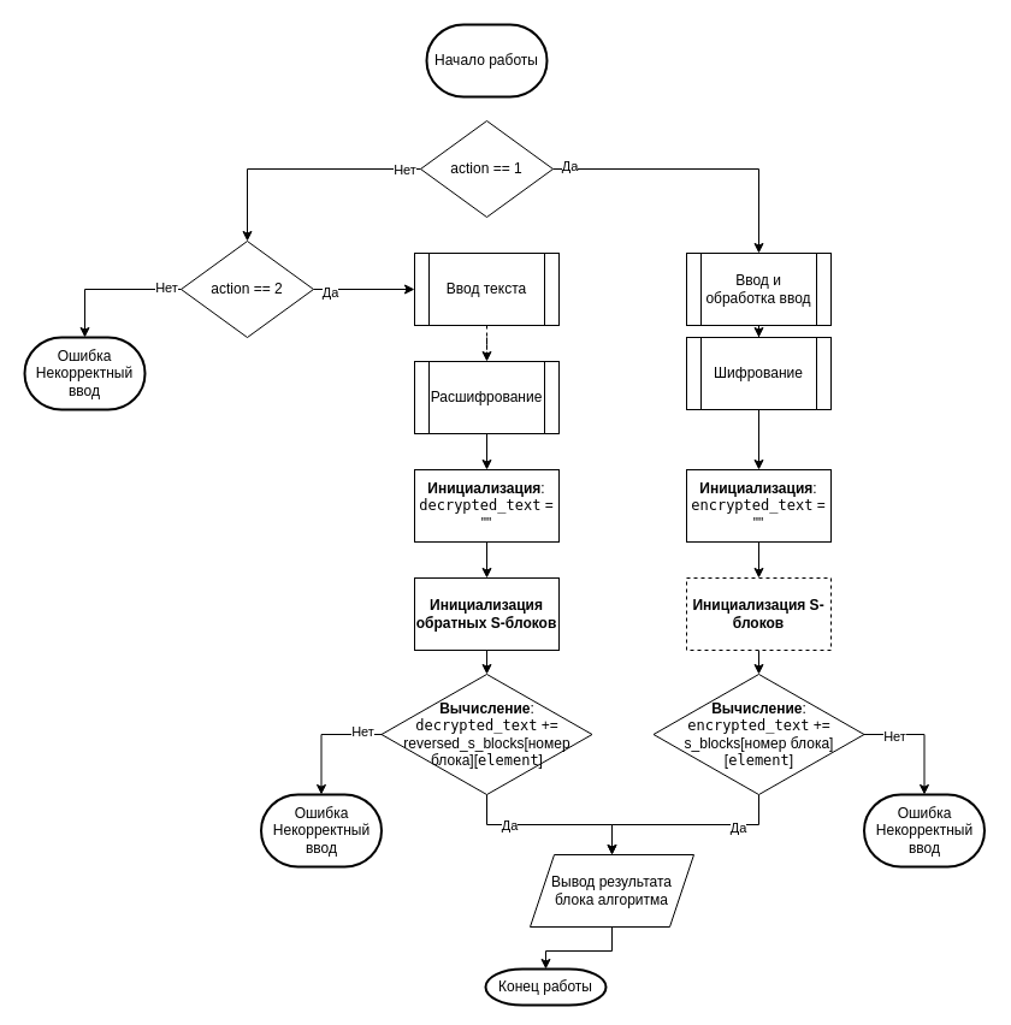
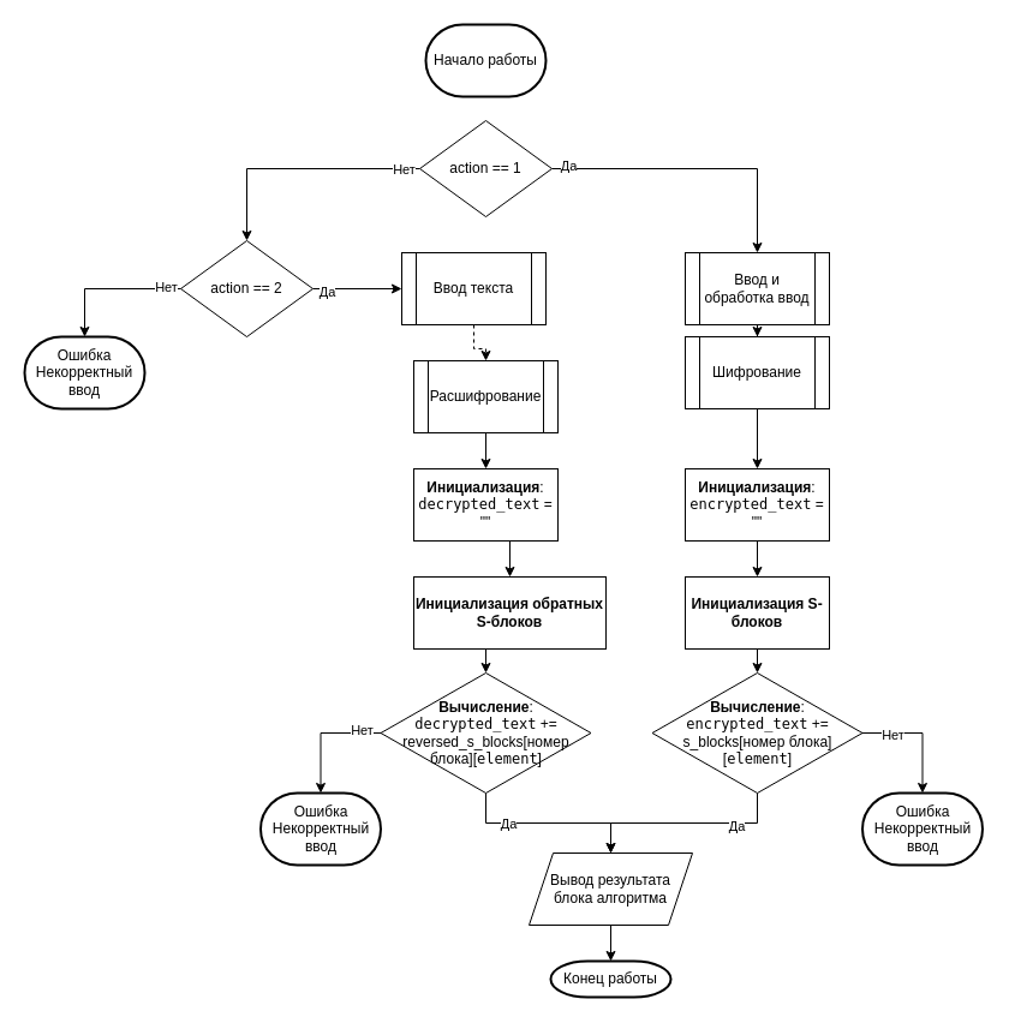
- <mxCell id="15" value="Ввод текста" style="shape=process;whiteSpace=wrap;html=1;backgroundOutline=1;" vertex="1" parent="1"><mxGeometry x="344" y="210" width="120" height="60" as="geometry" /></mxCell>
+ <mxCell id="15" value="Ввод текста" style="shape=process;whiteSpace=wrap;html=1;backgroundOutline=1;" vertex="1" parent="1"><mxGeometry x="334" y="210" width="120" height="60" as="geometry" /></mxCell>
- <mxCell id="35" value="&lt;strong&gt;Инициализация обратных S-блоков&lt;/strong&gt;" style="rounded=0;whiteSpace=wrap;html=1;" vertex="1" parent="1"><mxGeometry x="344" y="480" width="120" height="60" as="geometry" /></mxCell>
+ <mxCell id="35" value="&lt;strong&gt;Инициализация обратных S-блоков&lt;/strong&gt;" style="rounded=0;whiteSpace=wrap;html=1;" vertex="1" parent="1"><mxGeometry x="344" y="480" width="160" height="60" as="geometry" /></mxCell>
- <mxCell id="25" value="&lt;strong&gt;Инициализация S-блоков&lt;/strong&gt;" style="rounded=0;whiteSpace=wrap;html=1;dashed=1;" vertex="1" parent="1"><mxGeometry x="570" y="480" width="120" height="60" as="geometry" /></mxCell>
+ <mxCell id="25" value="&lt;strong&gt;Инициализация S-блоков&lt;/strong&gt;" style="rounded=0;whiteSpace=wrap;html=1;" vertex="1" parent="1"><mxGeometry x="570" y="480" width="120" height="60" as="geometry" /></mxCell>
- <mxCell id="43" value="Конец работы" style="strokeWidth=2;html=1;shape=mxgraph.flowchart.terminator;whiteSpace=wrap;" vertex="1" parent="1"><mxGeometry x="403" y="805" width="100" height="30" as="geometry" /></mxCell>
+ <mxCell id="43" value="Конец работы" style="strokeWidth=2;html=1;shape=mxgraph.flowchart.terminator;whiteSpace=wrap;" vertex="1" parent="1"><mxGeometry x="458" y="800" width="100" height="30" as="geometry" /></mxCell>
